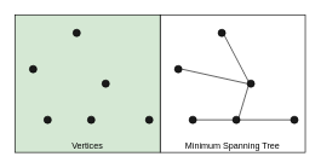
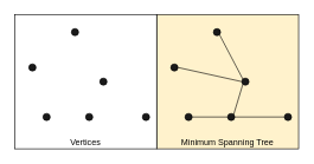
- <mxCell id="3" value="Vertices&lt;br style=&quot;font-size: 12px;&quot;&gt;" style="rounded=0;whiteSpace=wrap;html=1;fontSize=12;fontColor=#000000;verticalAlign=bottom;fillColor=#d5e8d4;" parent="1" vertex="1"><mxGeometry y="20" width="200" height="190" as="geometry" x="20" /></mxCell>
+ <mxCell id="3" value="Vertices&lt;br style=&quot;font-size: 12px;&quot;&gt;" style="rounded=0;whiteSpace=wrap;html=1;fontSize=12;fontColor=#000000;verticalAlign=bottom;" parent="1" vertex="1"><mxGeometry y="20" width="200" height="190" as="geometry" x="20" /></mxCell>
- <mxCell id="2" value="Minimum Spanning Tree" style="rounded=0;whiteSpace=wrap;html=1;fontSize=12;fontColor=#000000;verticalAlign=bottom;" parent="1" vertex="1"><mxGeometry x="220" y="20" width="200" height="190" as="geometry" /></mxCell>
+ <mxCell id="2" value="Minimum Spanning Tree" style="rounded=0;whiteSpace=wrap;html=1;fontSize=12;fontColor=#000000;verticalAlign=bottom;fillColor=#fff2cc;" parent="1" vertex="1"><mxGeometry x="220" y="20" width="200" height="190" as="geometry" /></mxCell>
